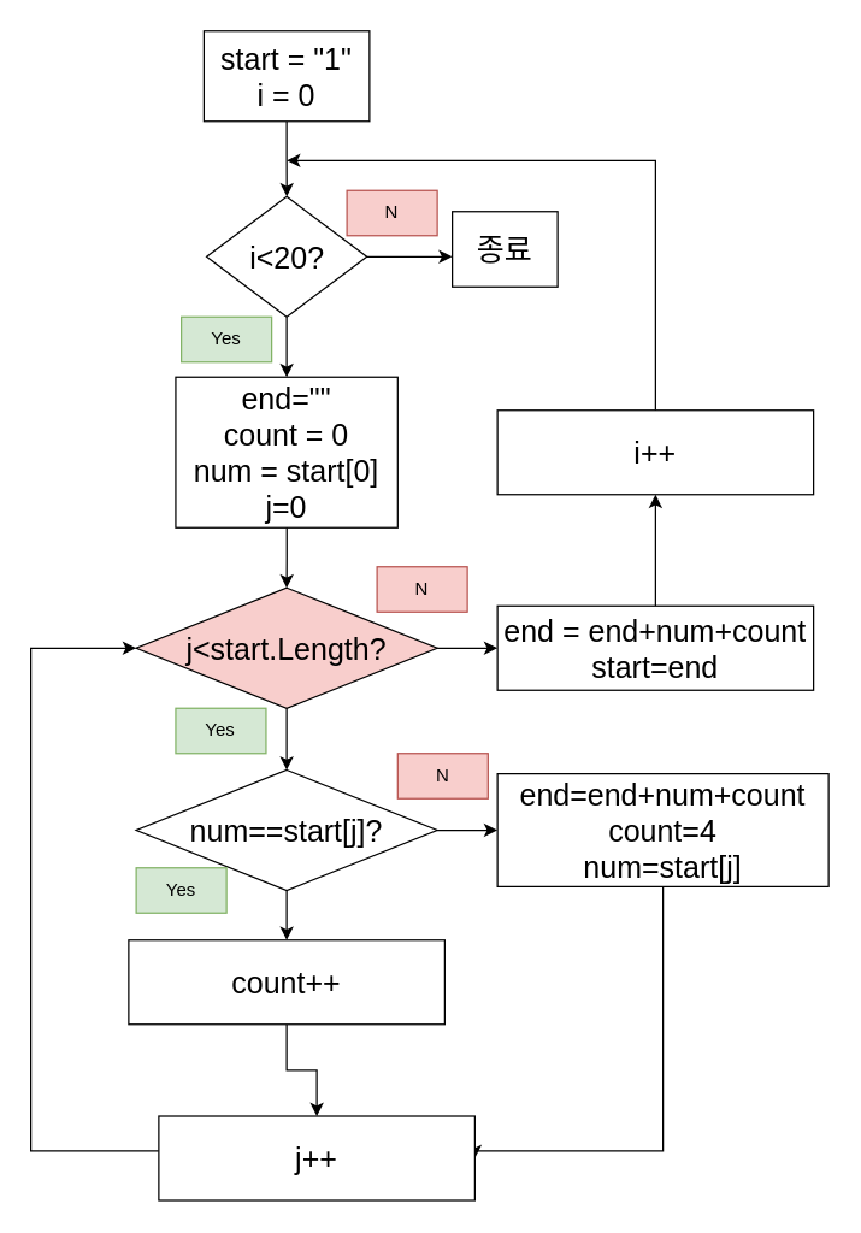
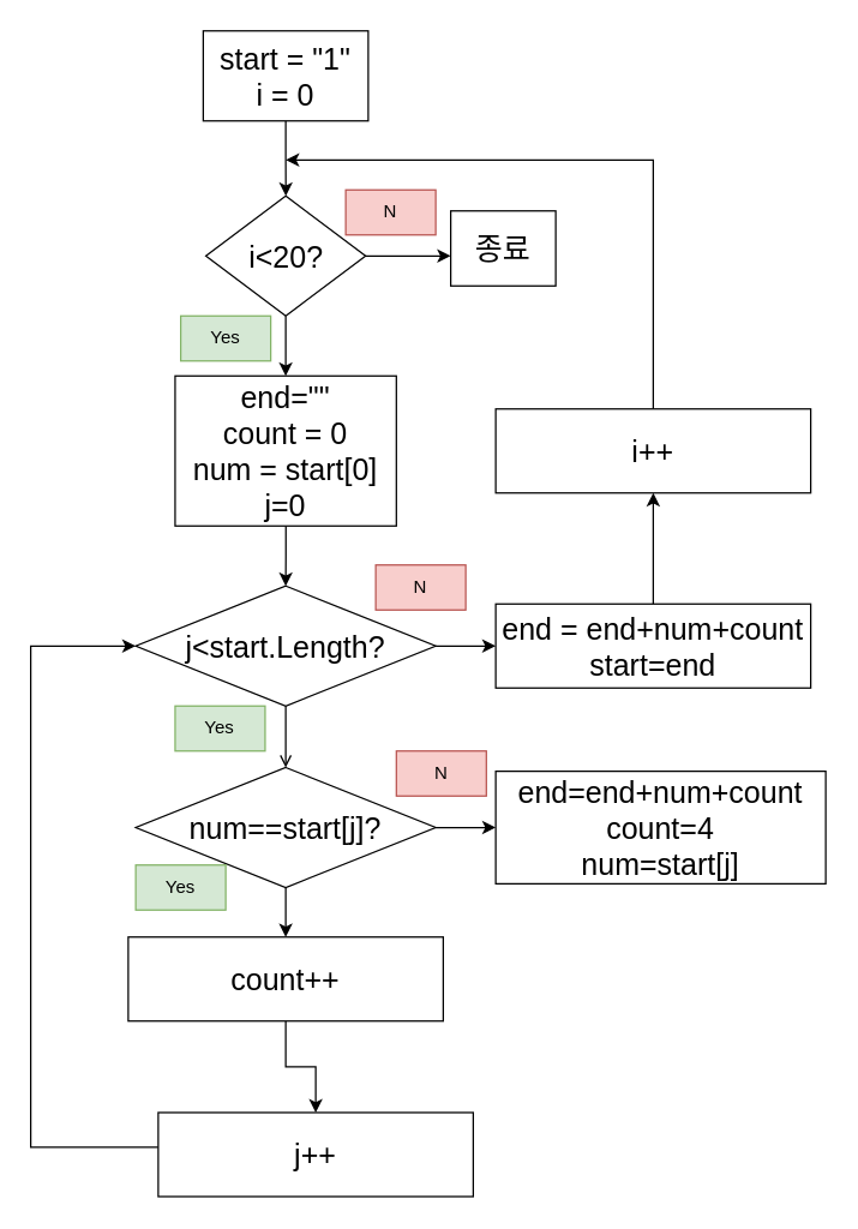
- <mxCell id="12" value="j&amp;lt;start.Length?" style="rhombus;whiteSpace=wrap;html=1;fontSize=20;fillColor=#f8cecc;" vertex="1" parent="1"><mxGeometry x="90" y="390" width="200" height="80" as="geometry" /></mxCell>
+ <mxCell id="12" value="j&amp;lt;start.Length?" style="rhombus;whiteSpace=wrap;html=1;fontSize=20;" vertex="1" parent="1"><mxGeometry x="90" y="390" width="200" height="80" as="geometry" /></mxCell>
- <mxCell id="11" value="" style="edgeStyle=orthogonalEdgeStyle;rounded=0;orthogonalLoop=1;jettySize=auto;html=1;" edge="1" parent="1" source="12" target="20"><mxGeometry relative="1" as="geometry" /></mxCell>
+ <mxCell id="11" value="" style="edgeStyle=orthogonalEdgeStyle;rounded=0;orthogonalLoop=1;jettySize=auto;html=1;endArrow=open;" edge="1" parent="1" source="12" target="20"><mxGeometry relative="1" as="geometry" /></mxCell>
- <mxCell id="22" style="edgeStyle=orthogonalEdgeStyle;rounded=0;orthogonalLoop=1;jettySize=auto;html=1;entryX=1;entryY=0.5;entryDx=0;entryDy=0;" edge="1" parent="1" source="23" target="29"><mxGeometry relative="1" as="geometry"><Array as="points"><mxPoint x="440" y="764" /></Array></mxGeometry></mxCell>
